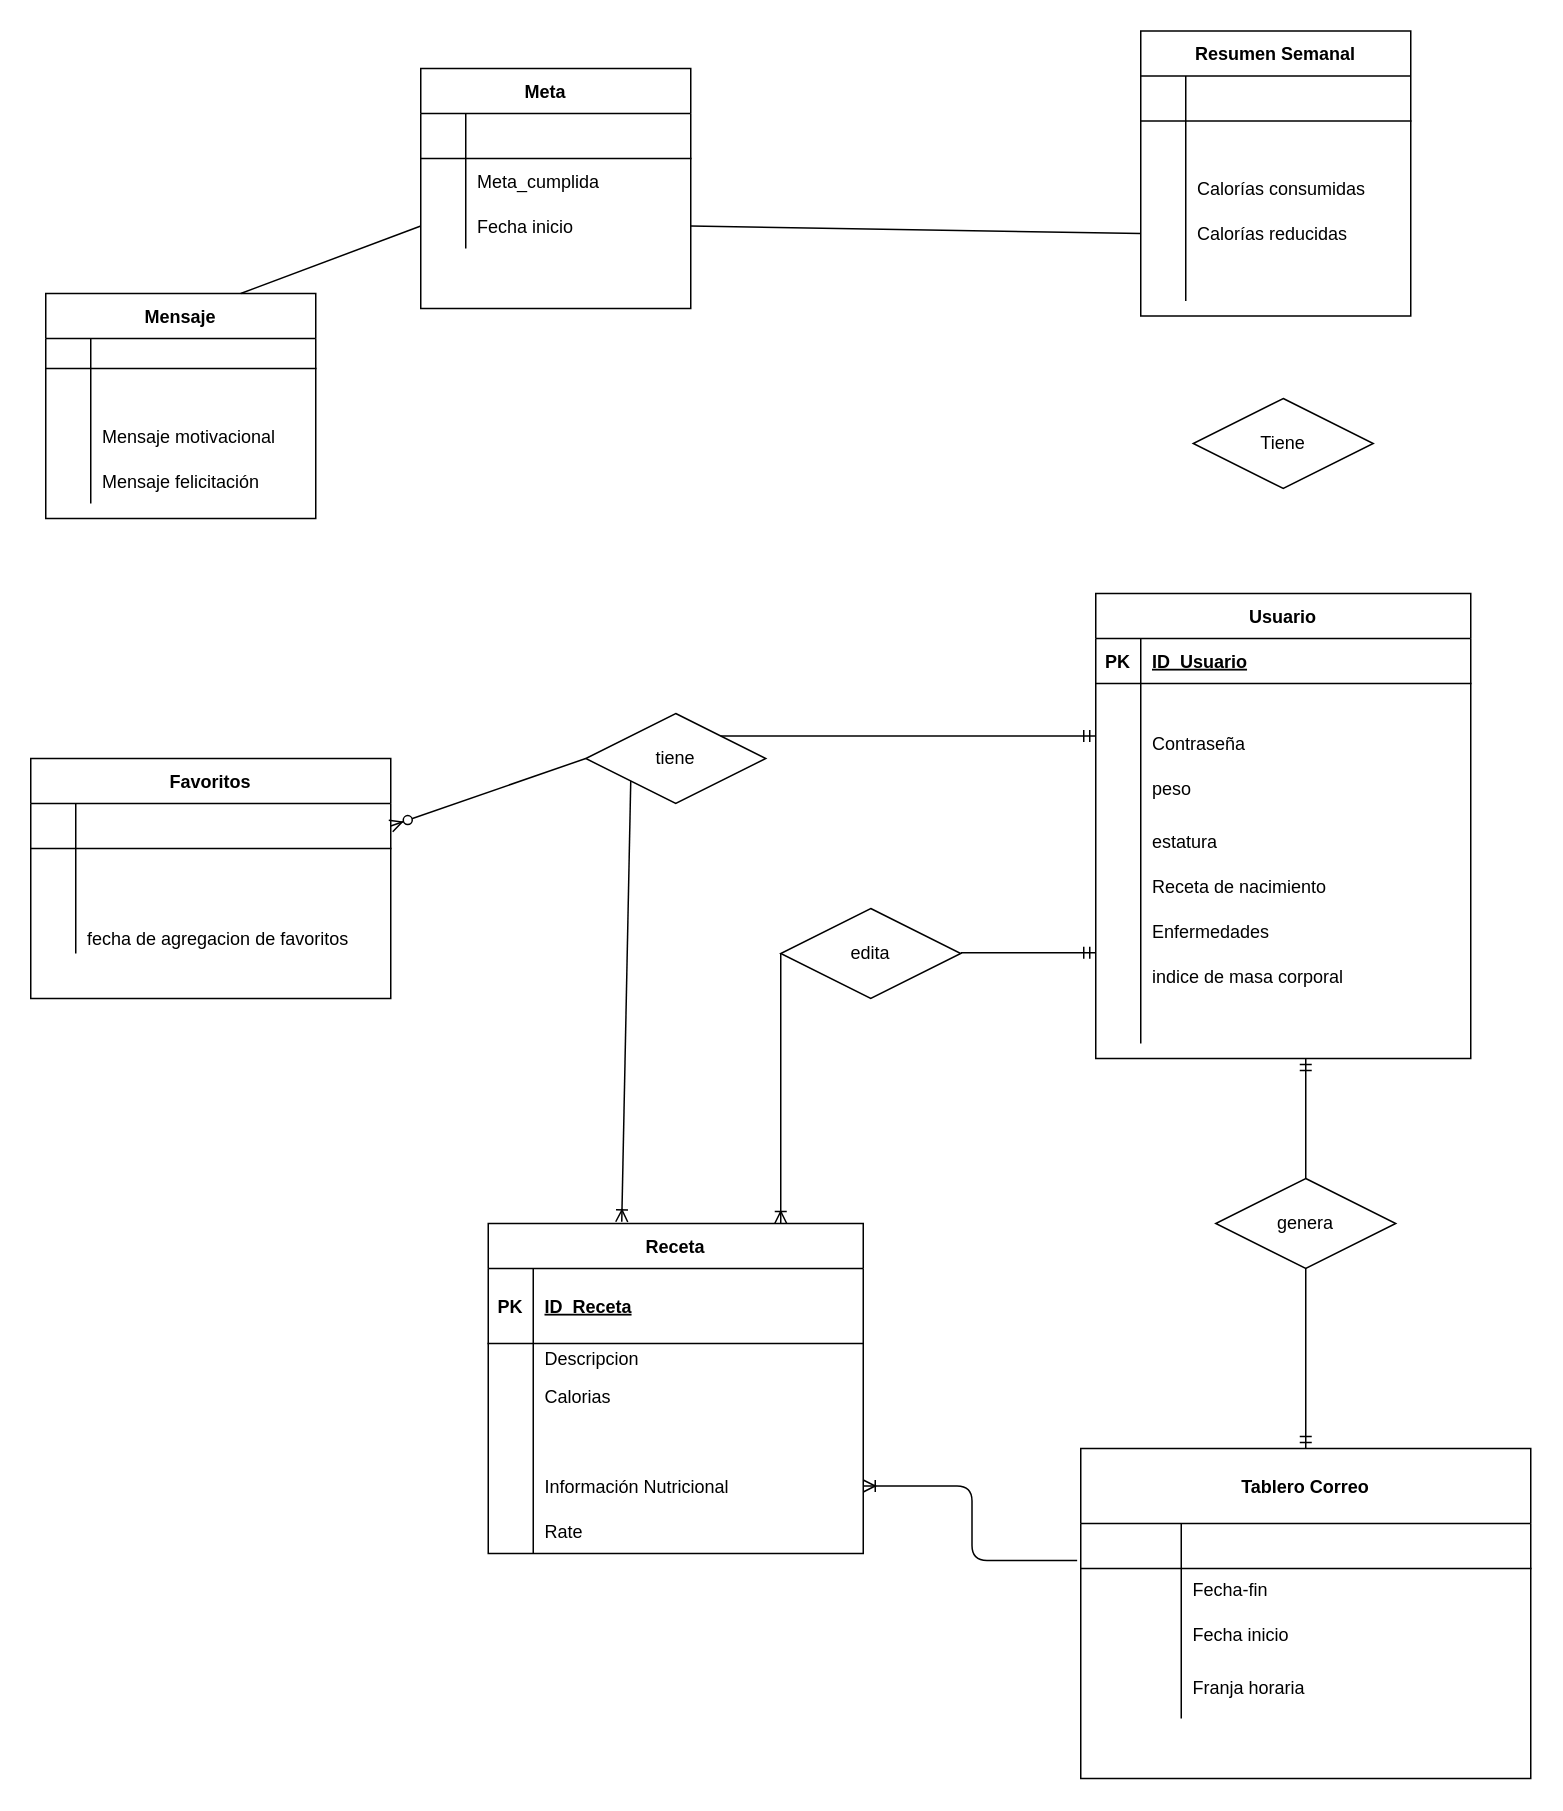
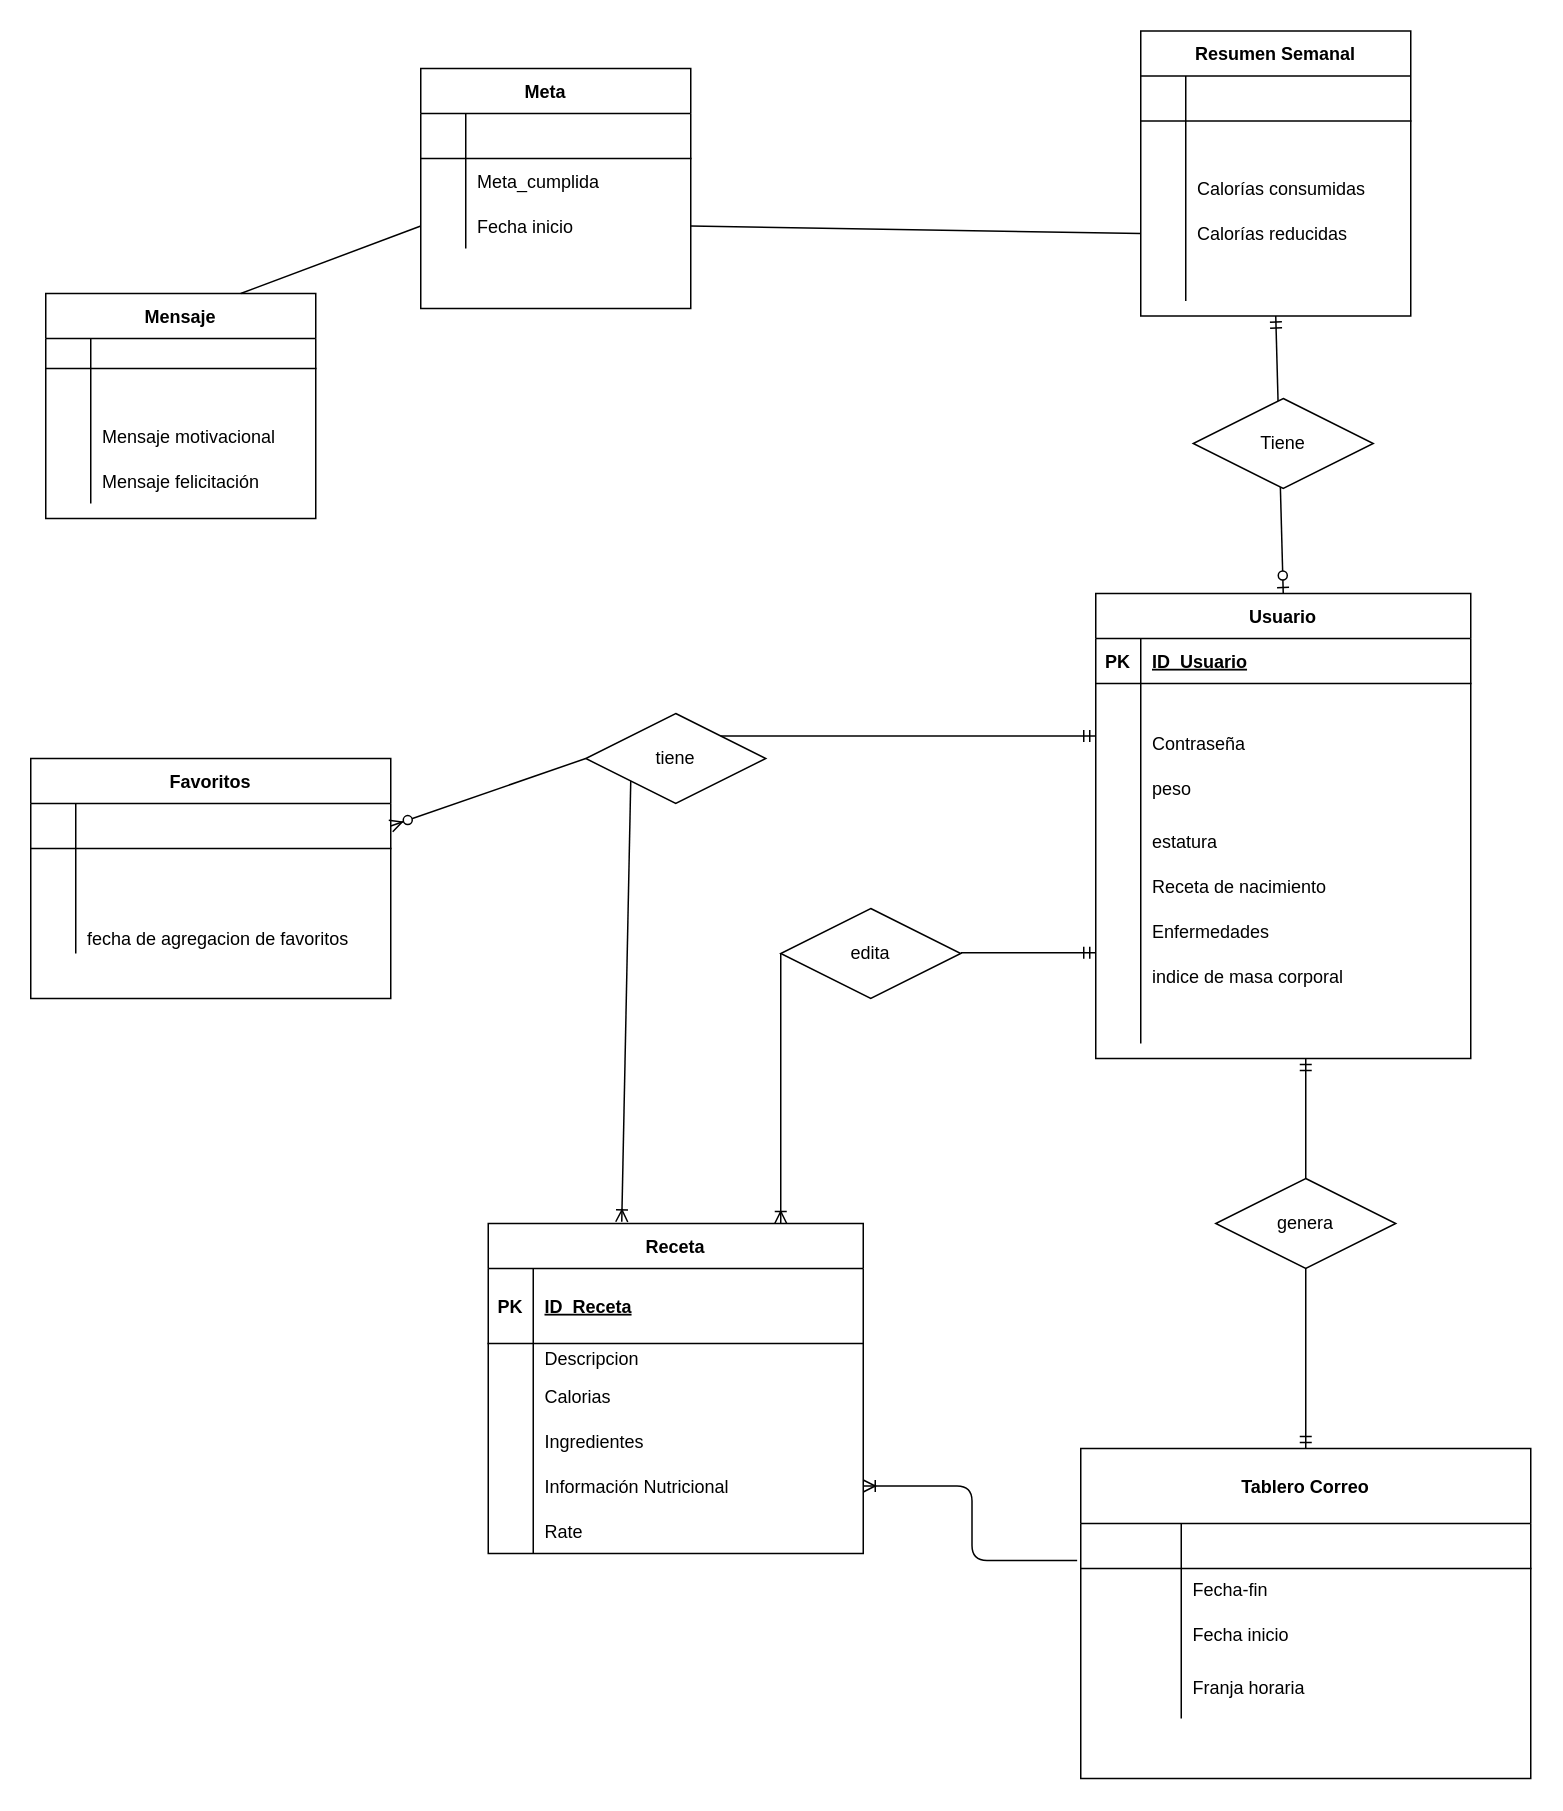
+ <mxCell id="100" value="" style="fontSize=12;html=1;endArrow=ERzeroToOne;startArrow=ERmandOne;exitX=0.5;exitY=1;exitDx=0;exitDy=0;entryX=0.5;entryY=0;entryDx=0;entryDy=0;" parent="1" source="72" target="2" edge="1"><mxGeometry width="100" height="100" relative="1" as="geometry"><mxPoint x="610" y="375" as="sourcePoint" /><mxPoint x="850" y="375" as="targetPoint" /></mxGeometry></mxCell>
+ <mxCell id="41" value="Ingredientes" style="shape=partialRectangle;overflow=hidden;connectable=0;fillColor=none;top=0;left=0;bottom=0;right=0;align=left;spacingLeft=6;" parent="39" vertex="1"><mxGeometry x="30" width="220" height="30" as="geometry" /></mxCell>
